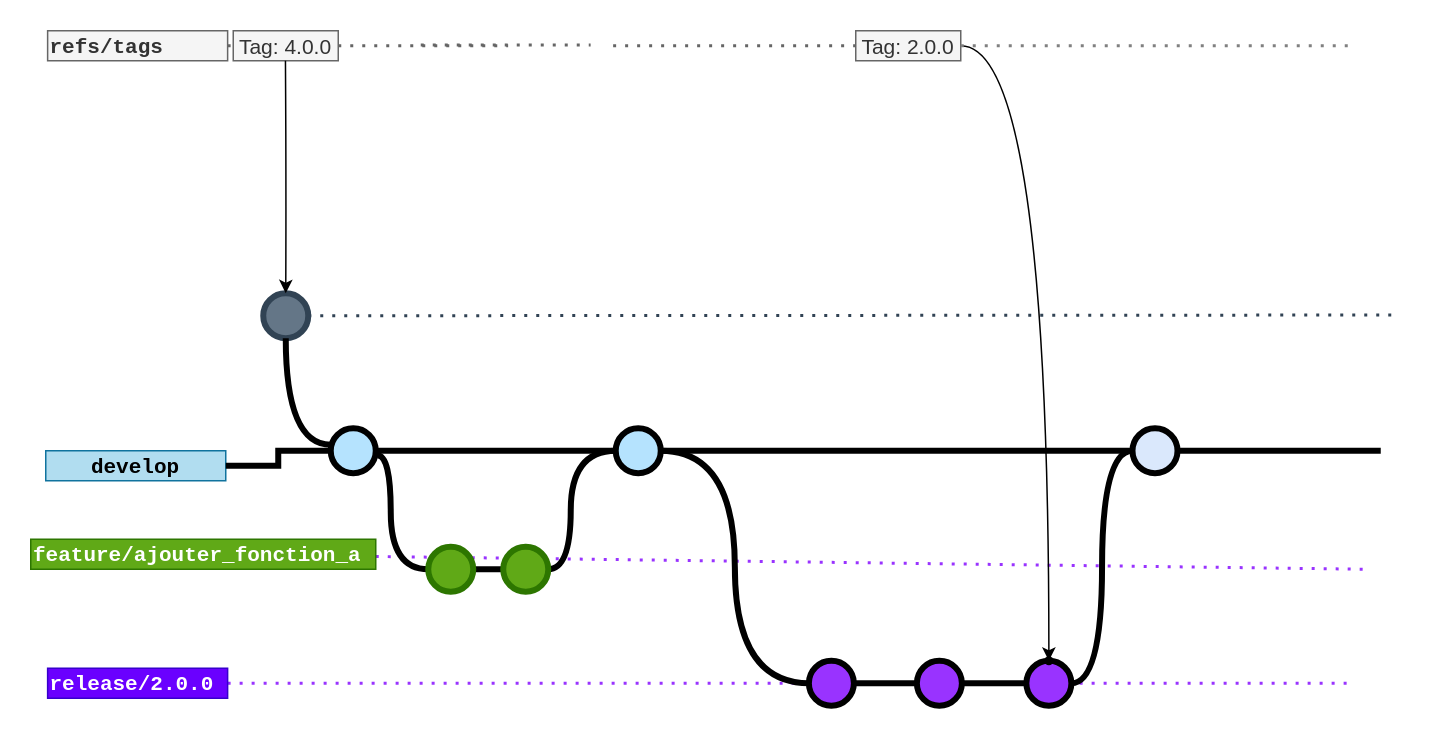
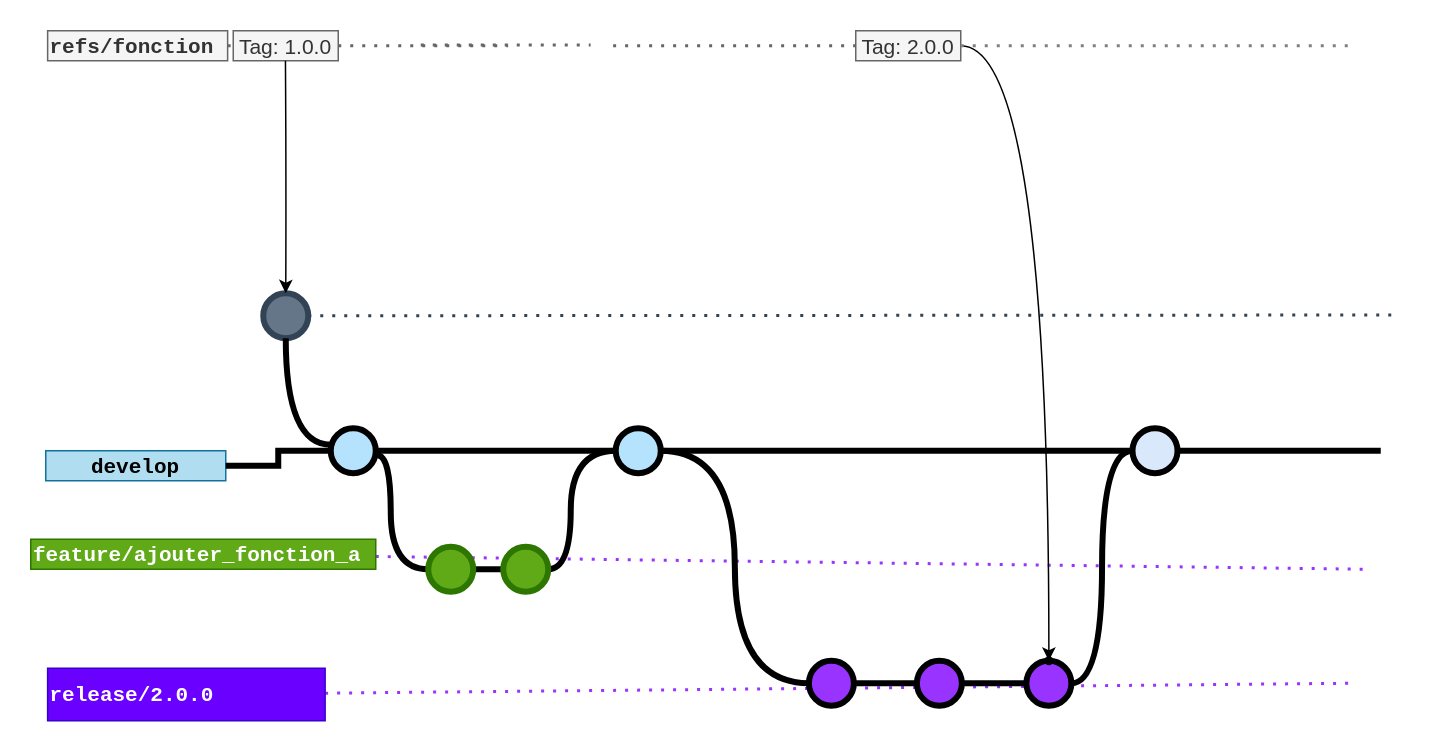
- <mxCell id="32" value="refs/tags" style="text;html=1;strokeColor=#666666;fillColor=#f5f5f5;align=left;verticalAlign=middle;whiteSpace=wrap;overflow=hidden;fontSize=14;fontStyle=1;fontFamily=Courier New;fontColor=#333333;" parent="1" vertex="1"><mxGeometry x="31.25" y="20" width="120" height="20" as="geometry" /></mxCell>
+ <mxCell id="32" value="refs/fonction" style="text;html=1;strokeColor=#666666;fillColor=#f5f5f5;align=left;verticalAlign=middle;whiteSpace=wrap;overflow=hidden;fontSize=14;fontStyle=1;fontFamily=Courier New;fontColor=#333333;" parent="1" vertex="1"><mxGeometry x="31.25" y="20" width="120" height="20" as="geometry" /></mxCell>
- <mxCell id="36" value="Tag: 4.0.0" style="text;html=1;strokeColor=#666666;fillColor=#f5f5f5;align=center;verticalAlign=middle;whiteSpace=wrap;overflow=hidden;fontSize=14;fontColor=#333333;" parent="1" vertex="1"><mxGeometry x="155" y="20" width="70" height="20" as="geometry" /></mxCell>
+ <mxCell id="36" value="Tag: 1.0.0" style="text;html=1;strokeColor=#666666;fillColor=#f5f5f5;align=center;verticalAlign=middle;whiteSpace=wrap;overflow=hidden;fontSize=14;fontColor=#333333;" parent="1" vertex="1"><mxGeometry x="155" y="20" width="70" height="20" as="geometry" /></mxCell>
- <mxCell id="17" value="release/2.0.0" style="text;html=1;strokeColor=#3700CC;fillColor=#6a00ff;align=left;verticalAlign=middle;whiteSpace=wrap;overflow=hidden;fontSize=14;fontStyle=1;fontFamily=Courier New;fontColor=#ffffff;" parent="1" vertex="1"><mxGeometry x="31.25" y="445" width="120" height="20" as="geometry" /></mxCell>
+ <mxCell id="17" value="release/2.0.0" style="text;html=1;strokeColor=#3700CC;fillColor=#6a00ff;align=left;verticalAlign=middle;whiteSpace=wrap;overflow=hidden;fontSize=14;fontStyle=1;fontFamily=Courier New;fontColor=#ffffff;" parent="1" vertex="1"><mxGeometry x="31.25" y="445" width="185" height="35" as="geometry" /></mxCell>
